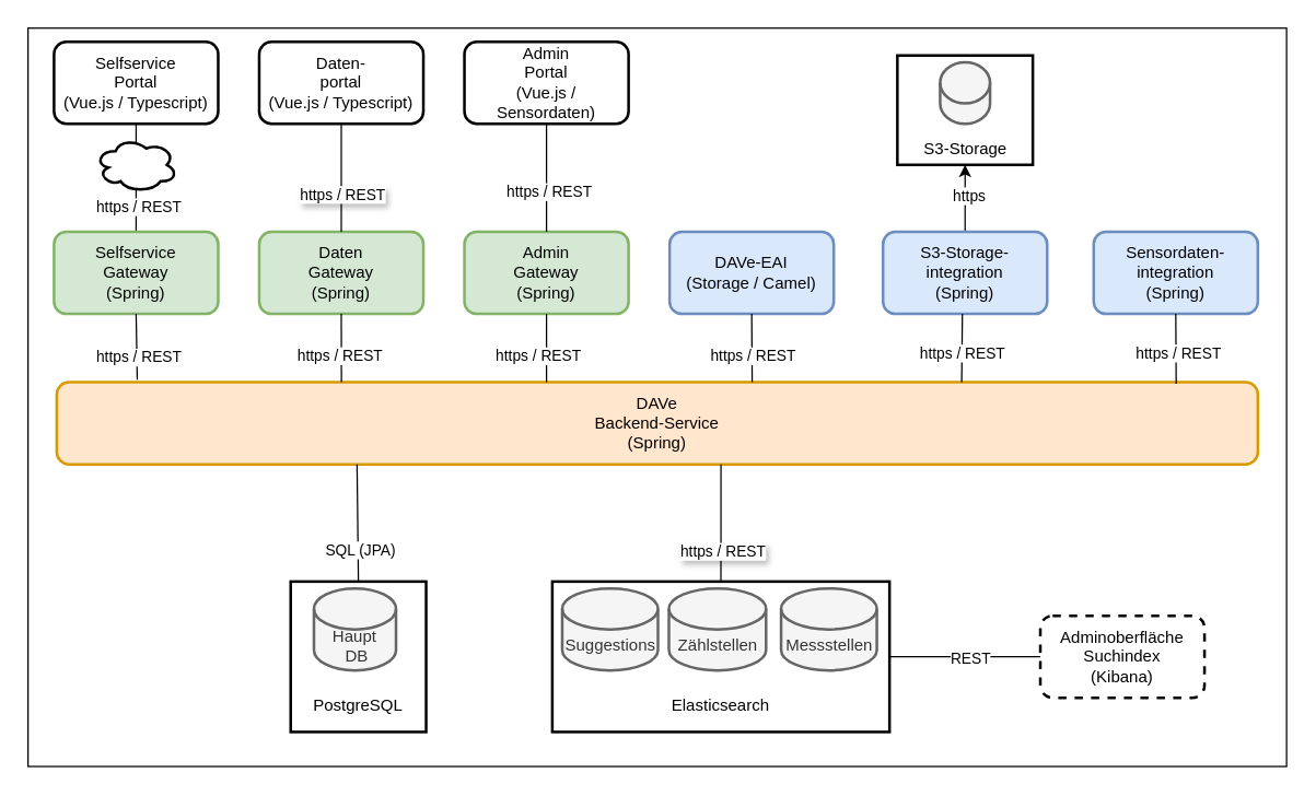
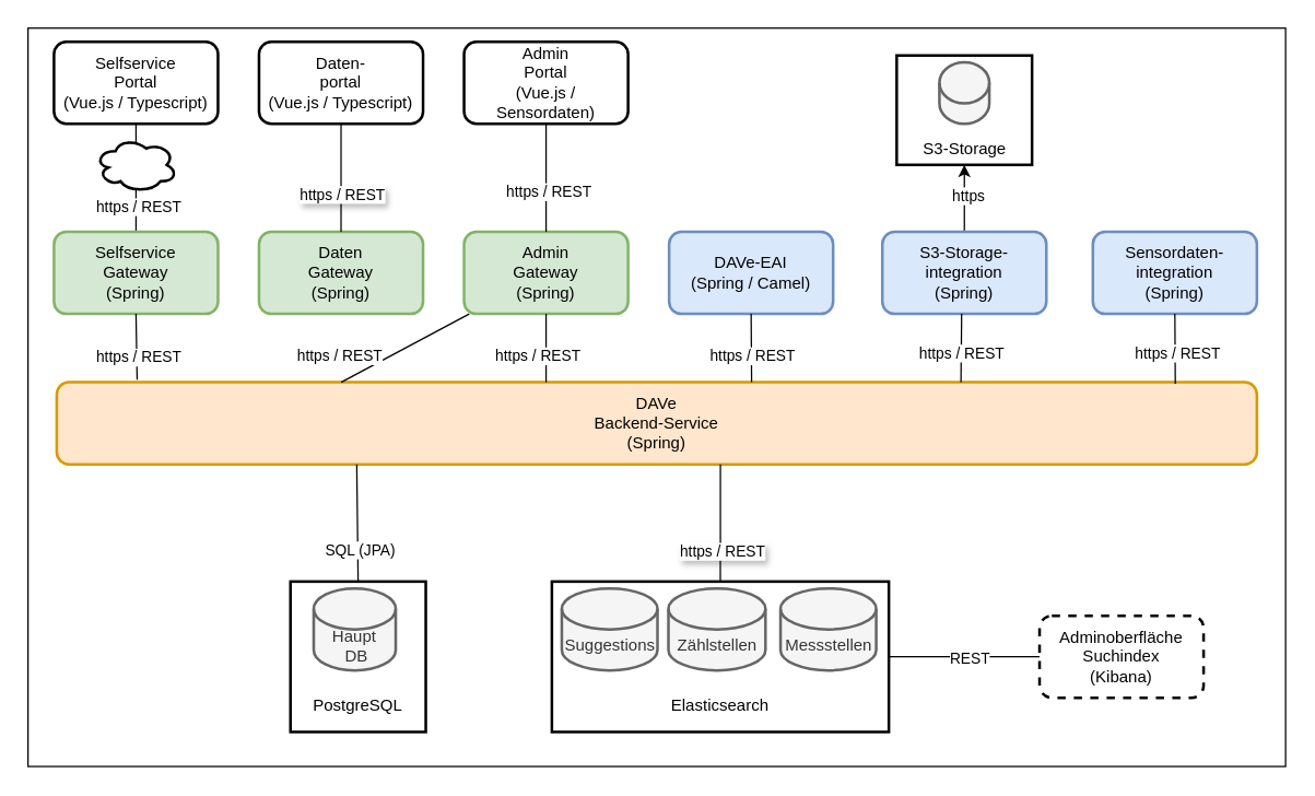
- <mxCell id="23" value="DAVe-EAI&lt;br&gt;(Storage / Camel)" style="rounded=1;whiteSpace=wrap;html=1;strokeWidth=2;fillColor=#dae8fc;strokeColor=#6c8ebf;fontColor=light-dark(#000000,#000000);" parent="1" vertex="1"><mxGeometry x="489" y="169" width="120" height="60" as="geometry" /></mxCell>
+ <mxCell id="23" value="DAVe-EAI&lt;br&gt;(Spring / Camel)" style="rounded=1;whiteSpace=wrap;html=1;strokeWidth=2;fillColor=#dae8fc;strokeColor=#6c8ebf;fontColor=light-dark(#000000,#000000);" parent="1" vertex="1"><mxGeometry x="489" y="169" width="120" height="60" as="geometry" /></mxCell>
- <mxCell id="13" value="" style="endArrow=none;html=1;rounded=0;entryX=0.5;entryY=1;entryDx=0;entryDy=0;exitX=0.237;exitY=0;exitDx=0;exitDy=0;exitPerimeter=0;labelBackgroundColor=#FFFFFF;fontColor=#000000;strokeColor=#000000;" parent="1" source="11" target="9" edge="1"><mxGeometry width="50" height="50" relative="1" as="geometry"><mxPoint x="249" y="269" as="sourcePoint" /><mxPoint x="447" y="229" as="targetPoint" /></mxGeometry></mxCell>
+ <mxCell id="13" value="" style="endArrow=none;html=1;rounded=0;exitX=0.237;exitY=0;exitDx=0;exitDy=0;exitPerimeter=0;labelBackgroundColor=#FFFFFF;fontColor=#000000;strokeColor=#000000;" parent="1" source="11" target="10" edge="1"><mxGeometry width="50" height="50" relative="1" as="geometry"><mxPoint x="249" y="269" as="sourcePoint" /><mxPoint x="447" y="229" as="targetPoint" /></mxGeometry></mxCell>
